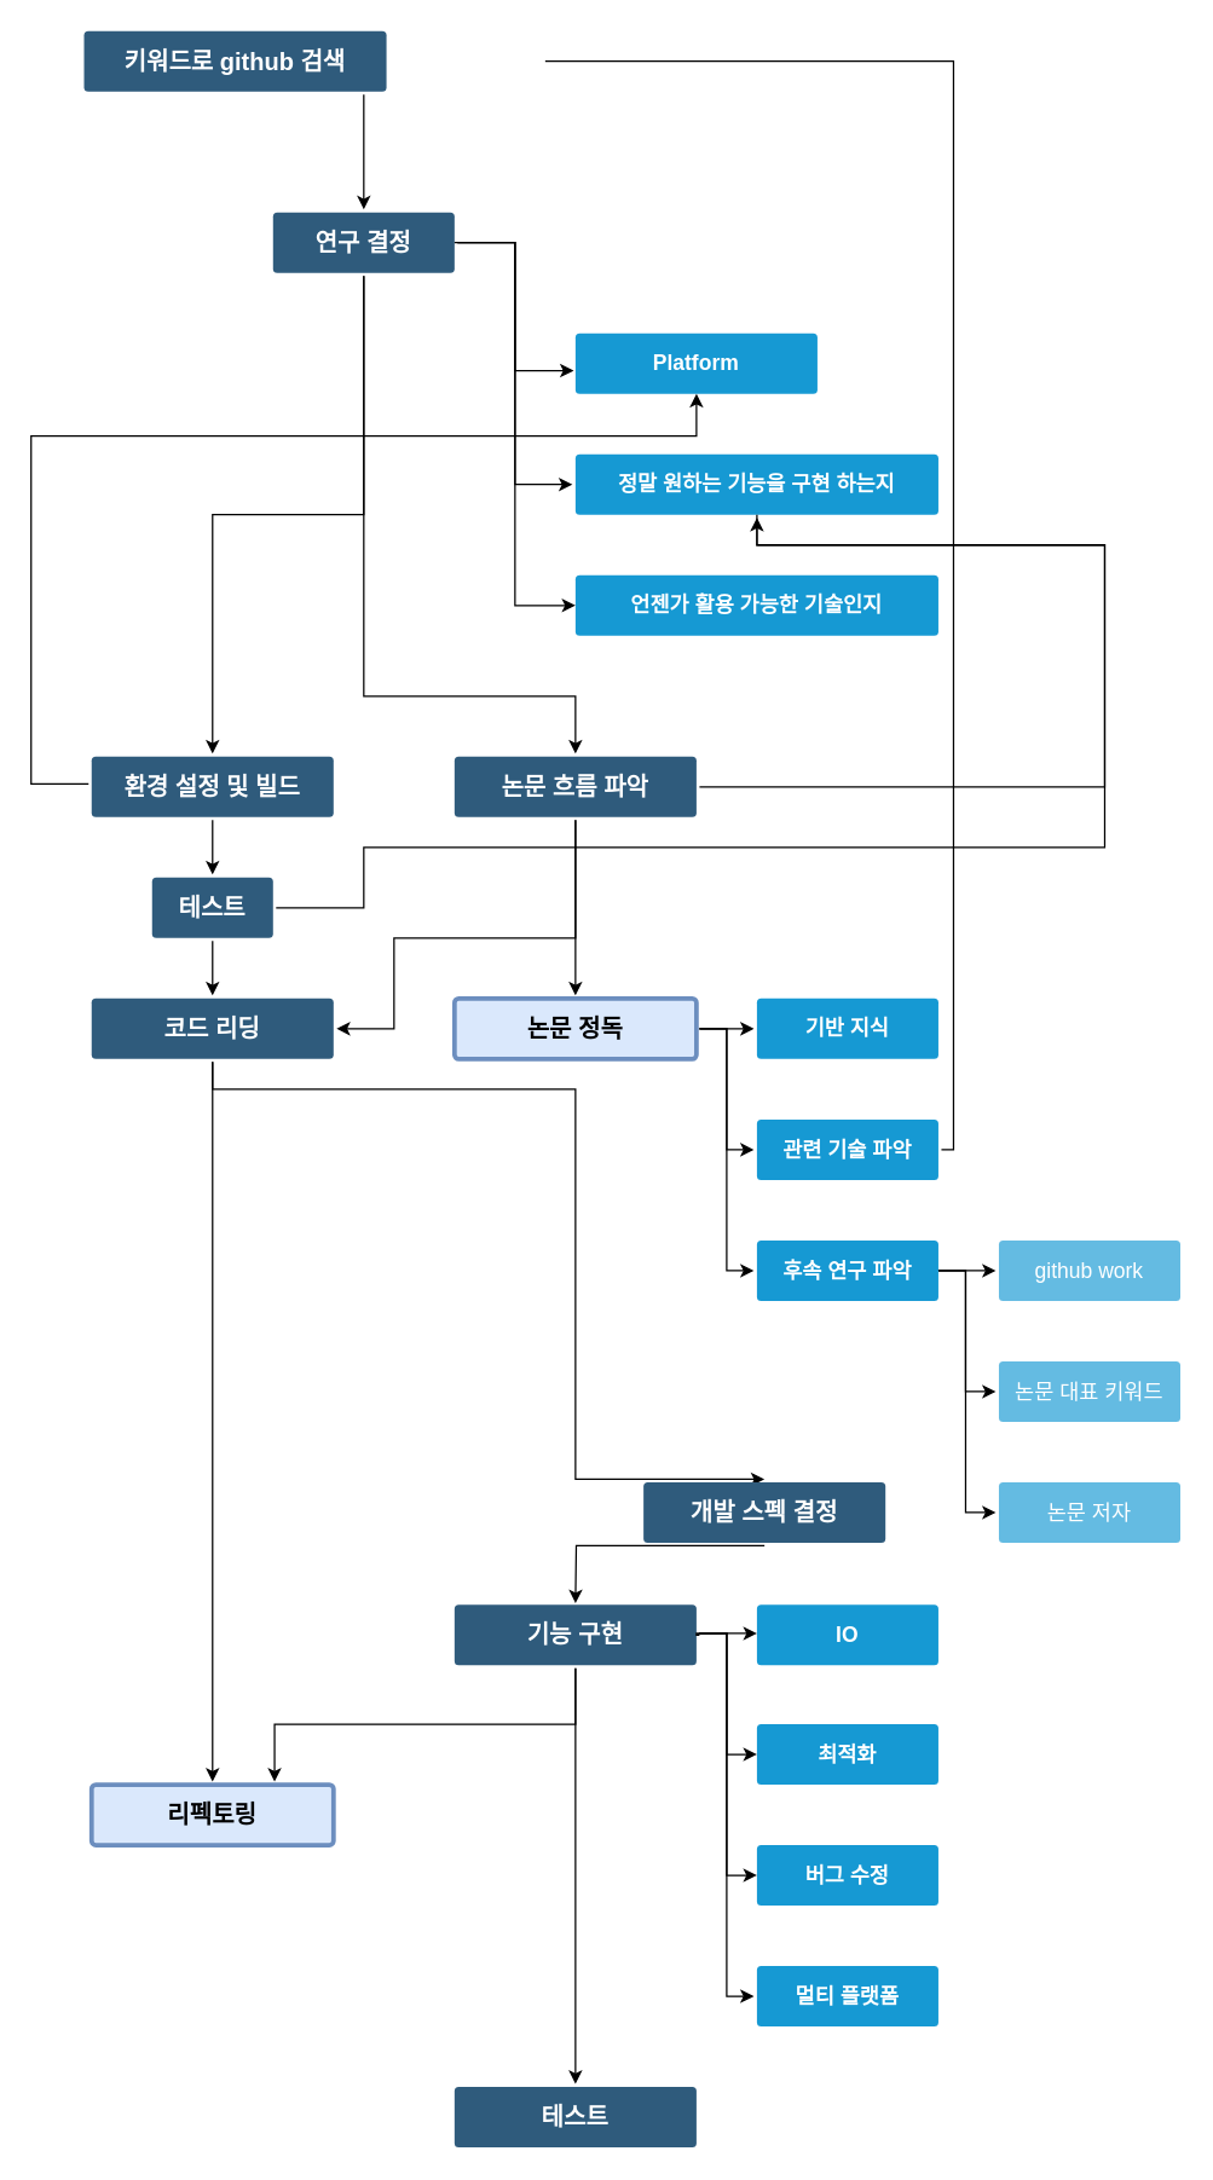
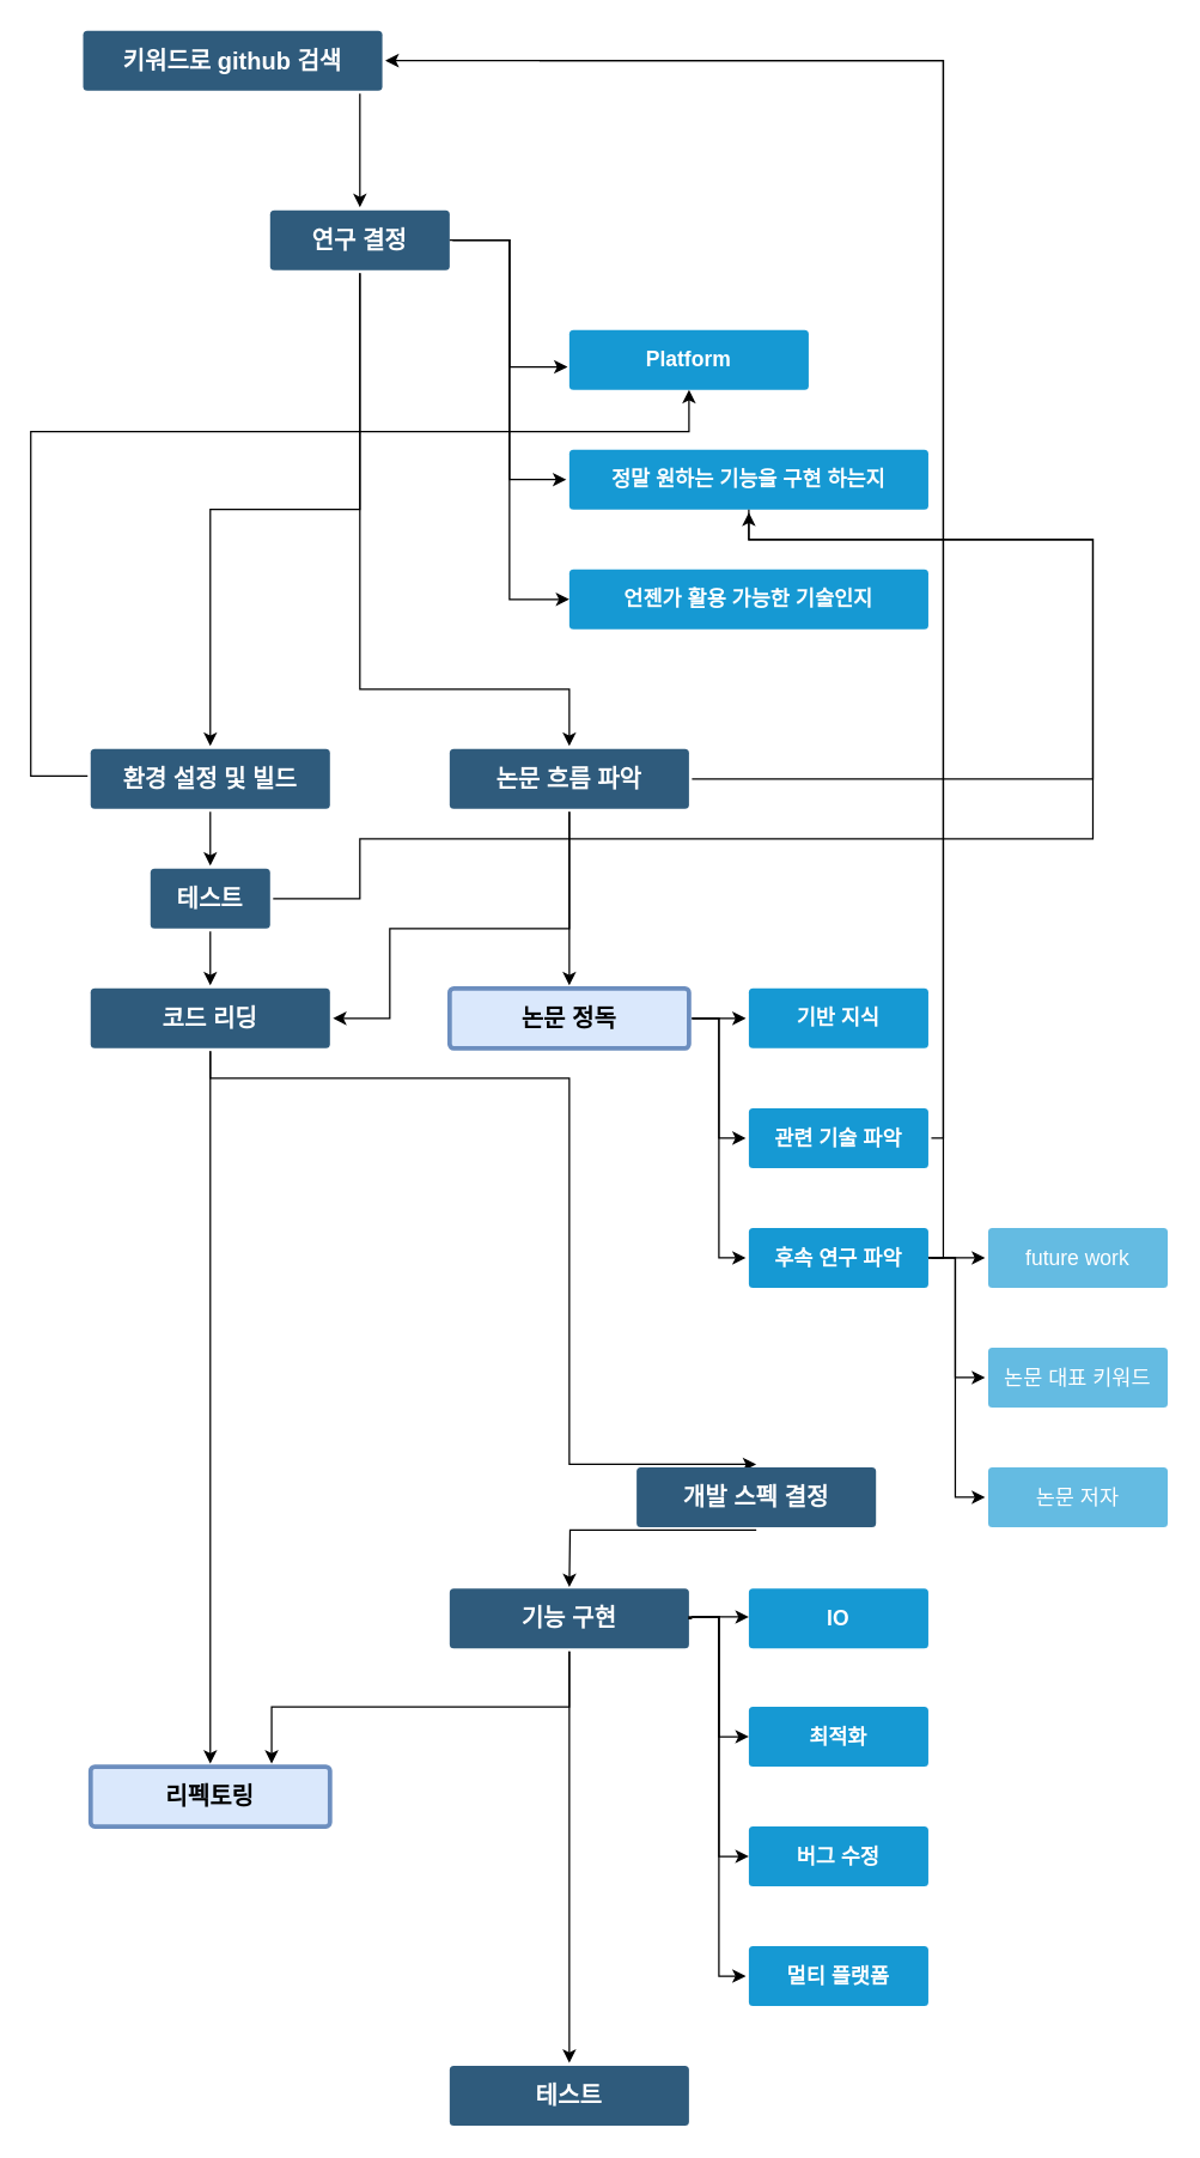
+ <mxCell id="14" style="edgeStyle=orthogonalEdgeStyle;rounded=0;orthogonalLoop=1;jettySize=auto;html=1;exitX=1;exitY=0.5;exitDx=0;exitDy=0;entryX=1;entryY=0.5;entryDx=0;entryDy=0;" edge="1" parent="1" source="15" target="3"><mxGeometry relative="1" as="geometry"><mxPoint x="710" y="30" as="targetPoint" /><Array as="points"><mxPoint x="630" y="840" /><mxPoint x="630" y="40" /></Array></mxGeometry></mxCell>
- <mxCell id="4" value="github work" style="rounded=1;whiteSpace=wrap;html=1;shadow=0;labelBackgroundColor=none;strokeColor=none;strokeWidth=3;fillColor=#64bbe2;fontFamily=Helvetica;fontSize=14;fontColor=#FFFFFF;align=center;spacing=5;arcSize=7;perimeterSpacing=2;" parent="1" vertex="1"><mxGeometry x="660" y="820" width="120" height="40" as="geometry" /></mxCell>
+ <mxCell id="4" value="future work" style="rounded=1;whiteSpace=wrap;html=1;shadow=0;labelBackgroundColor=none;strokeColor=none;strokeWidth=3;fillColor=#64bbe2;fontFamily=Helvetica;fontSize=14;fontColor=#FFFFFF;align=center;spacing=5;arcSize=7;perimeterSpacing=2;" parent="1" vertex="1"><mxGeometry x="660" y="820" width="120" height="40" as="geometry" /></mxCell>
